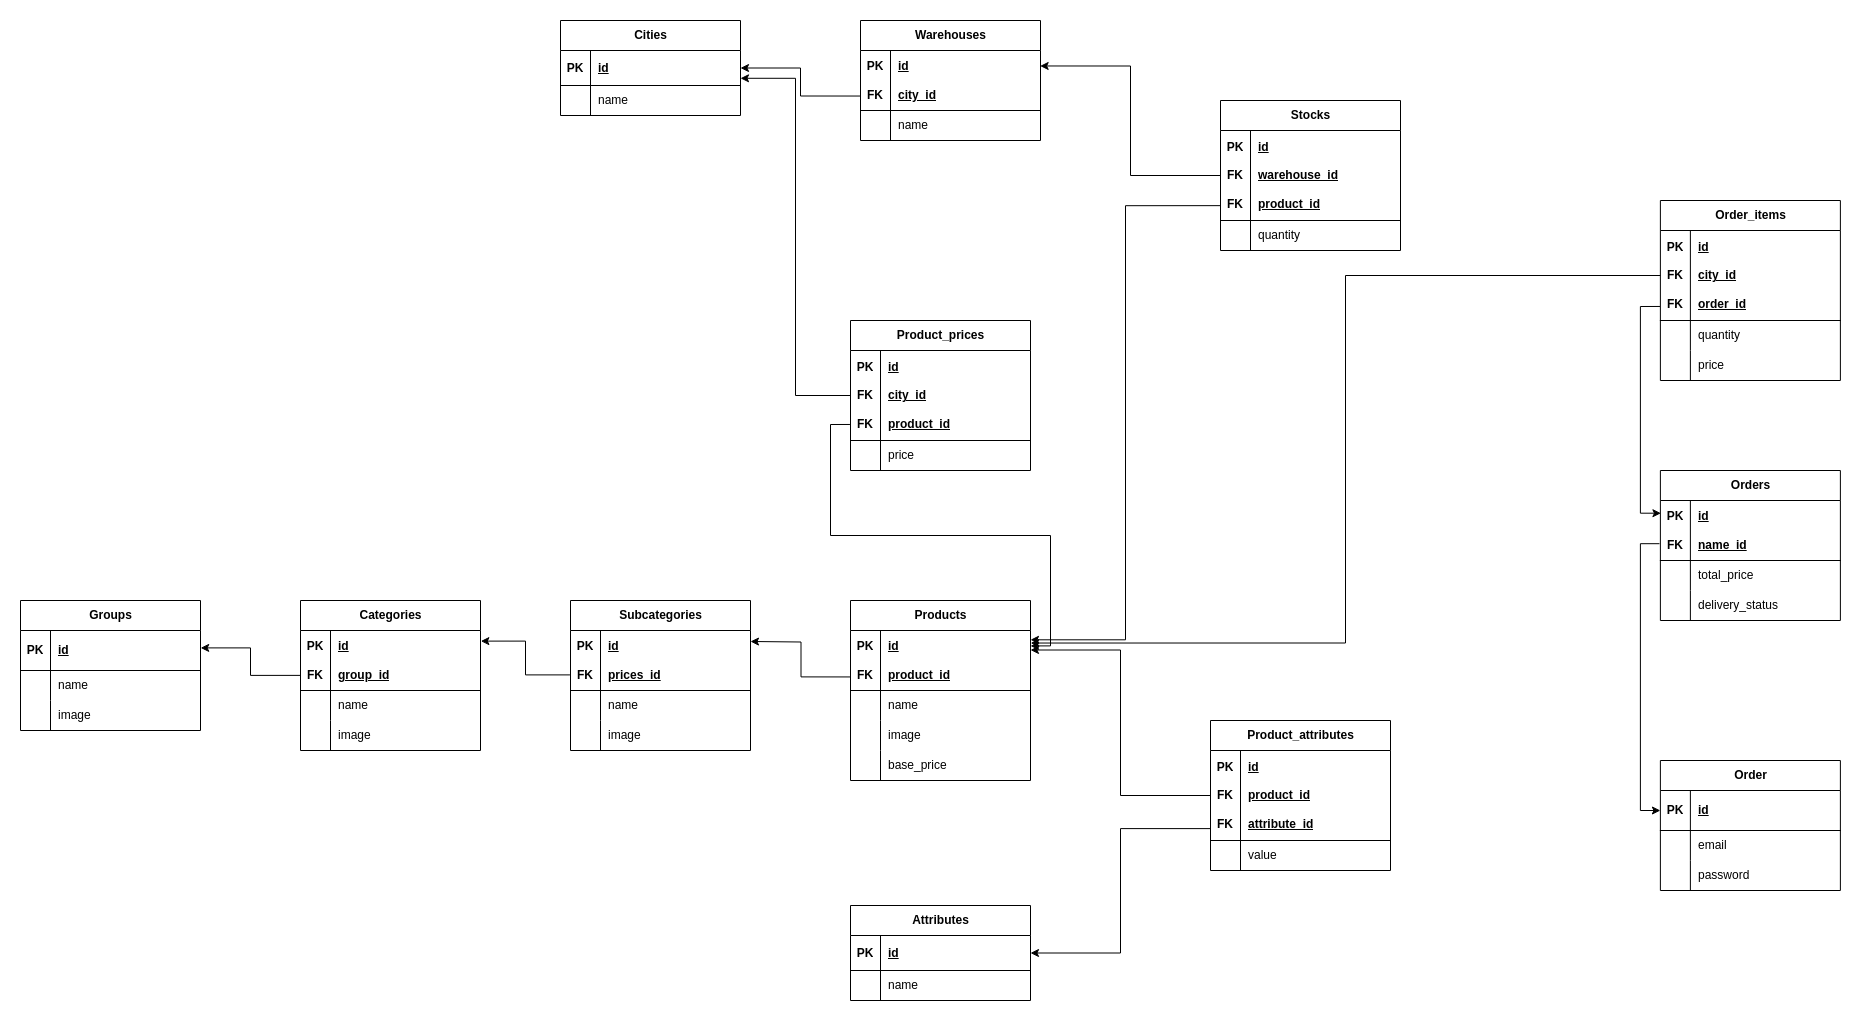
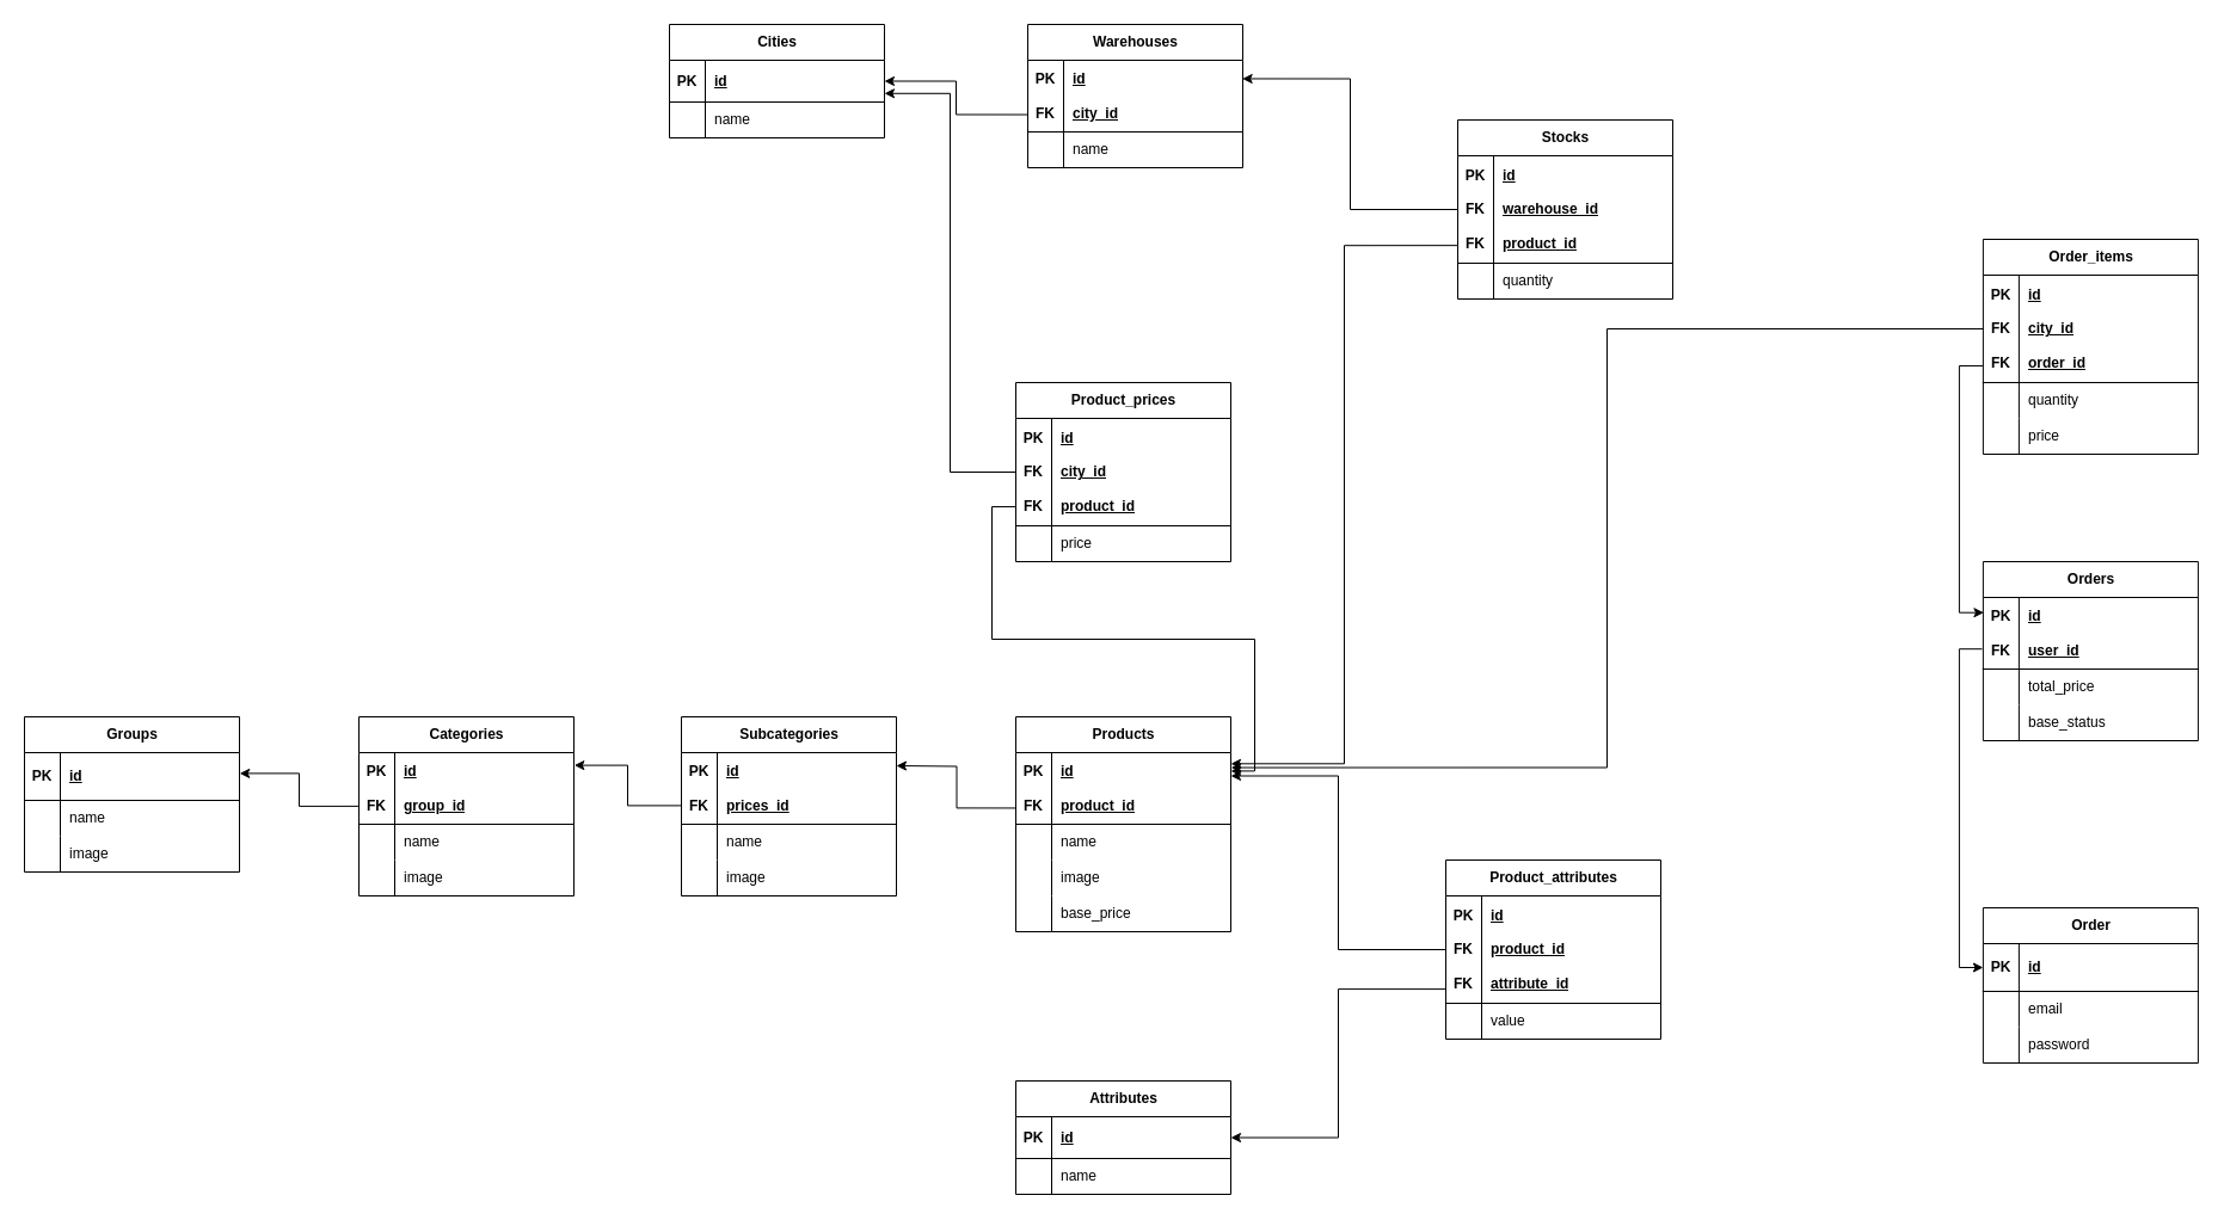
- <mxCell id="100" value="id&lt;div&gt;&lt;br&gt;&lt;/div&gt;&lt;div&gt;name_id&lt;/div&gt;" style="shape=partialRectangle;connectable=0;fillColor=none;top=0;left=0;bottom=0;right=0;align=left;spacingLeft=6;fontStyle=5;overflow=hidden;whiteSpace=wrap;html=1;" vertex="1" parent="98"><mxGeometry x="30" width="150" height="60" as="geometry"><mxRectangle width="150" height="60" as="alternateBounds" /></mxGeometry></mxCell>
+ <mxCell id="100" value="id&lt;div&gt;&lt;br&gt;&lt;/div&gt;&lt;div&gt;user_id&lt;/div&gt;" style="shape=partialRectangle;connectable=0;fillColor=none;top=0;left=0;bottom=0;right=0;align=left;spacingLeft=6;fontStyle=5;overflow=hidden;whiteSpace=wrap;html=1;" vertex="1" parent="98"><mxGeometry x="30" width="150" height="60" as="geometry"><mxRectangle width="150" height="60" as="alternateBounds" /></mxGeometry></mxCell>
- <mxCell id="106" value="delivery_status" style="shape=partialRectangle;connectable=0;fillColor=none;top=0;left=0;bottom=0;right=0;align=left;spacingLeft=6;overflow=hidden;whiteSpace=wrap;html=1;" vertex="1" parent="104"><mxGeometry x="30" width="150" height="30" as="geometry"><mxRectangle width="150" height="30" as="alternateBounds" /></mxGeometry></mxCell>
+ <mxCell id="106" value="base_status" style="shape=partialRectangle;connectable=0;fillColor=none;top=0;left=0;bottom=0;right=0;align=left;spacingLeft=6;overflow=hidden;whiteSpace=wrap;html=1;" vertex="1" parent="104"><mxGeometry x="30" width="150" height="30" as="geometry"><mxRectangle width="150" height="30" as="alternateBounds" /></mxGeometry></mxCell>
